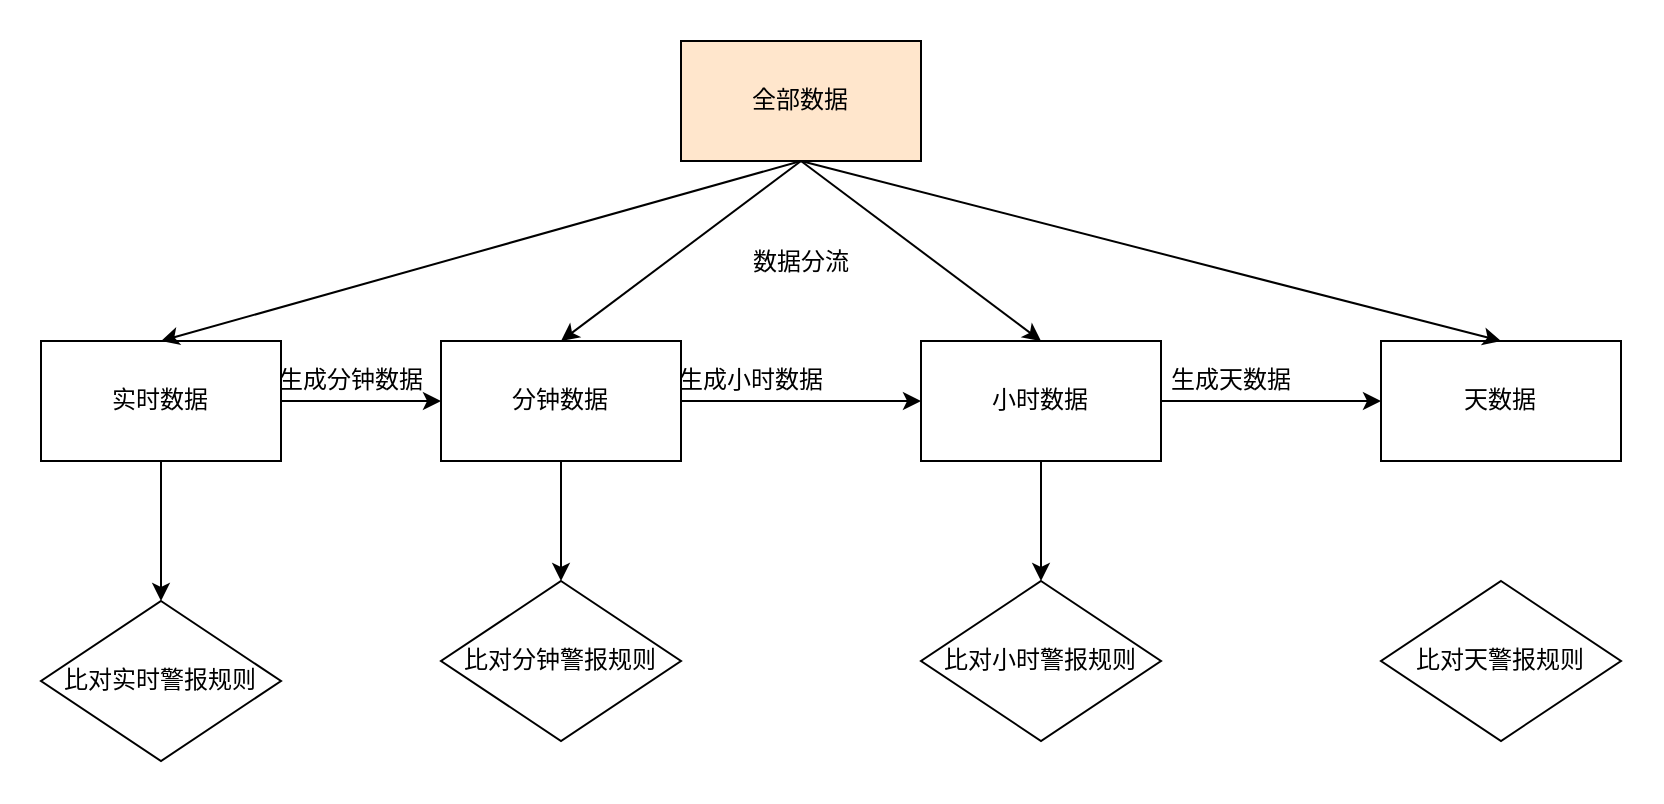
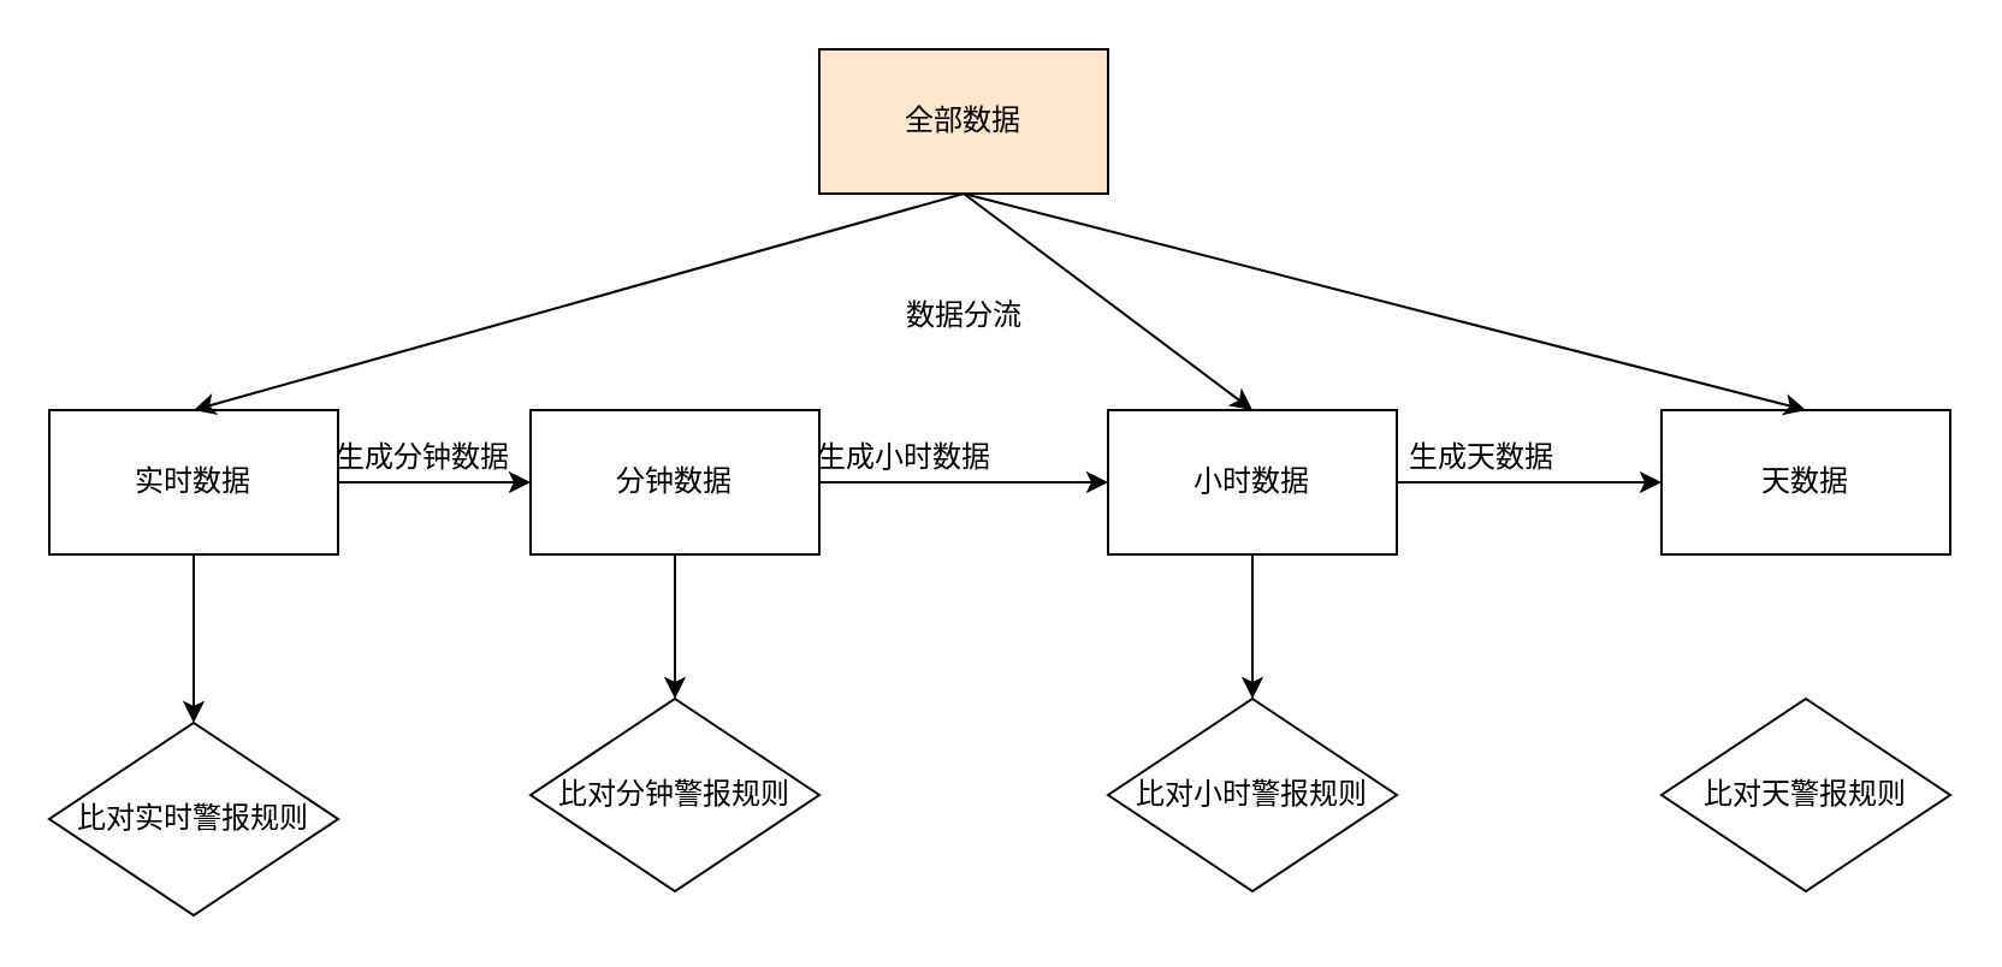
- <mxCell id="13" value="" style="endArrow=classic;html=1;exitX=0.5;exitY=1;exitDx=0;exitDy=0;entryX=0.5;entryY=0;entryDx=0;entryDy=0;" edge="1" parent="1" source="2" target="8"><mxGeometry width="50" height="50" relative="1" as="geometry"><mxPoint x="390" y="330" as="sourcePoint" /><mxPoint x="440" y="280" as="targetPoint" /></mxGeometry></mxCell>
